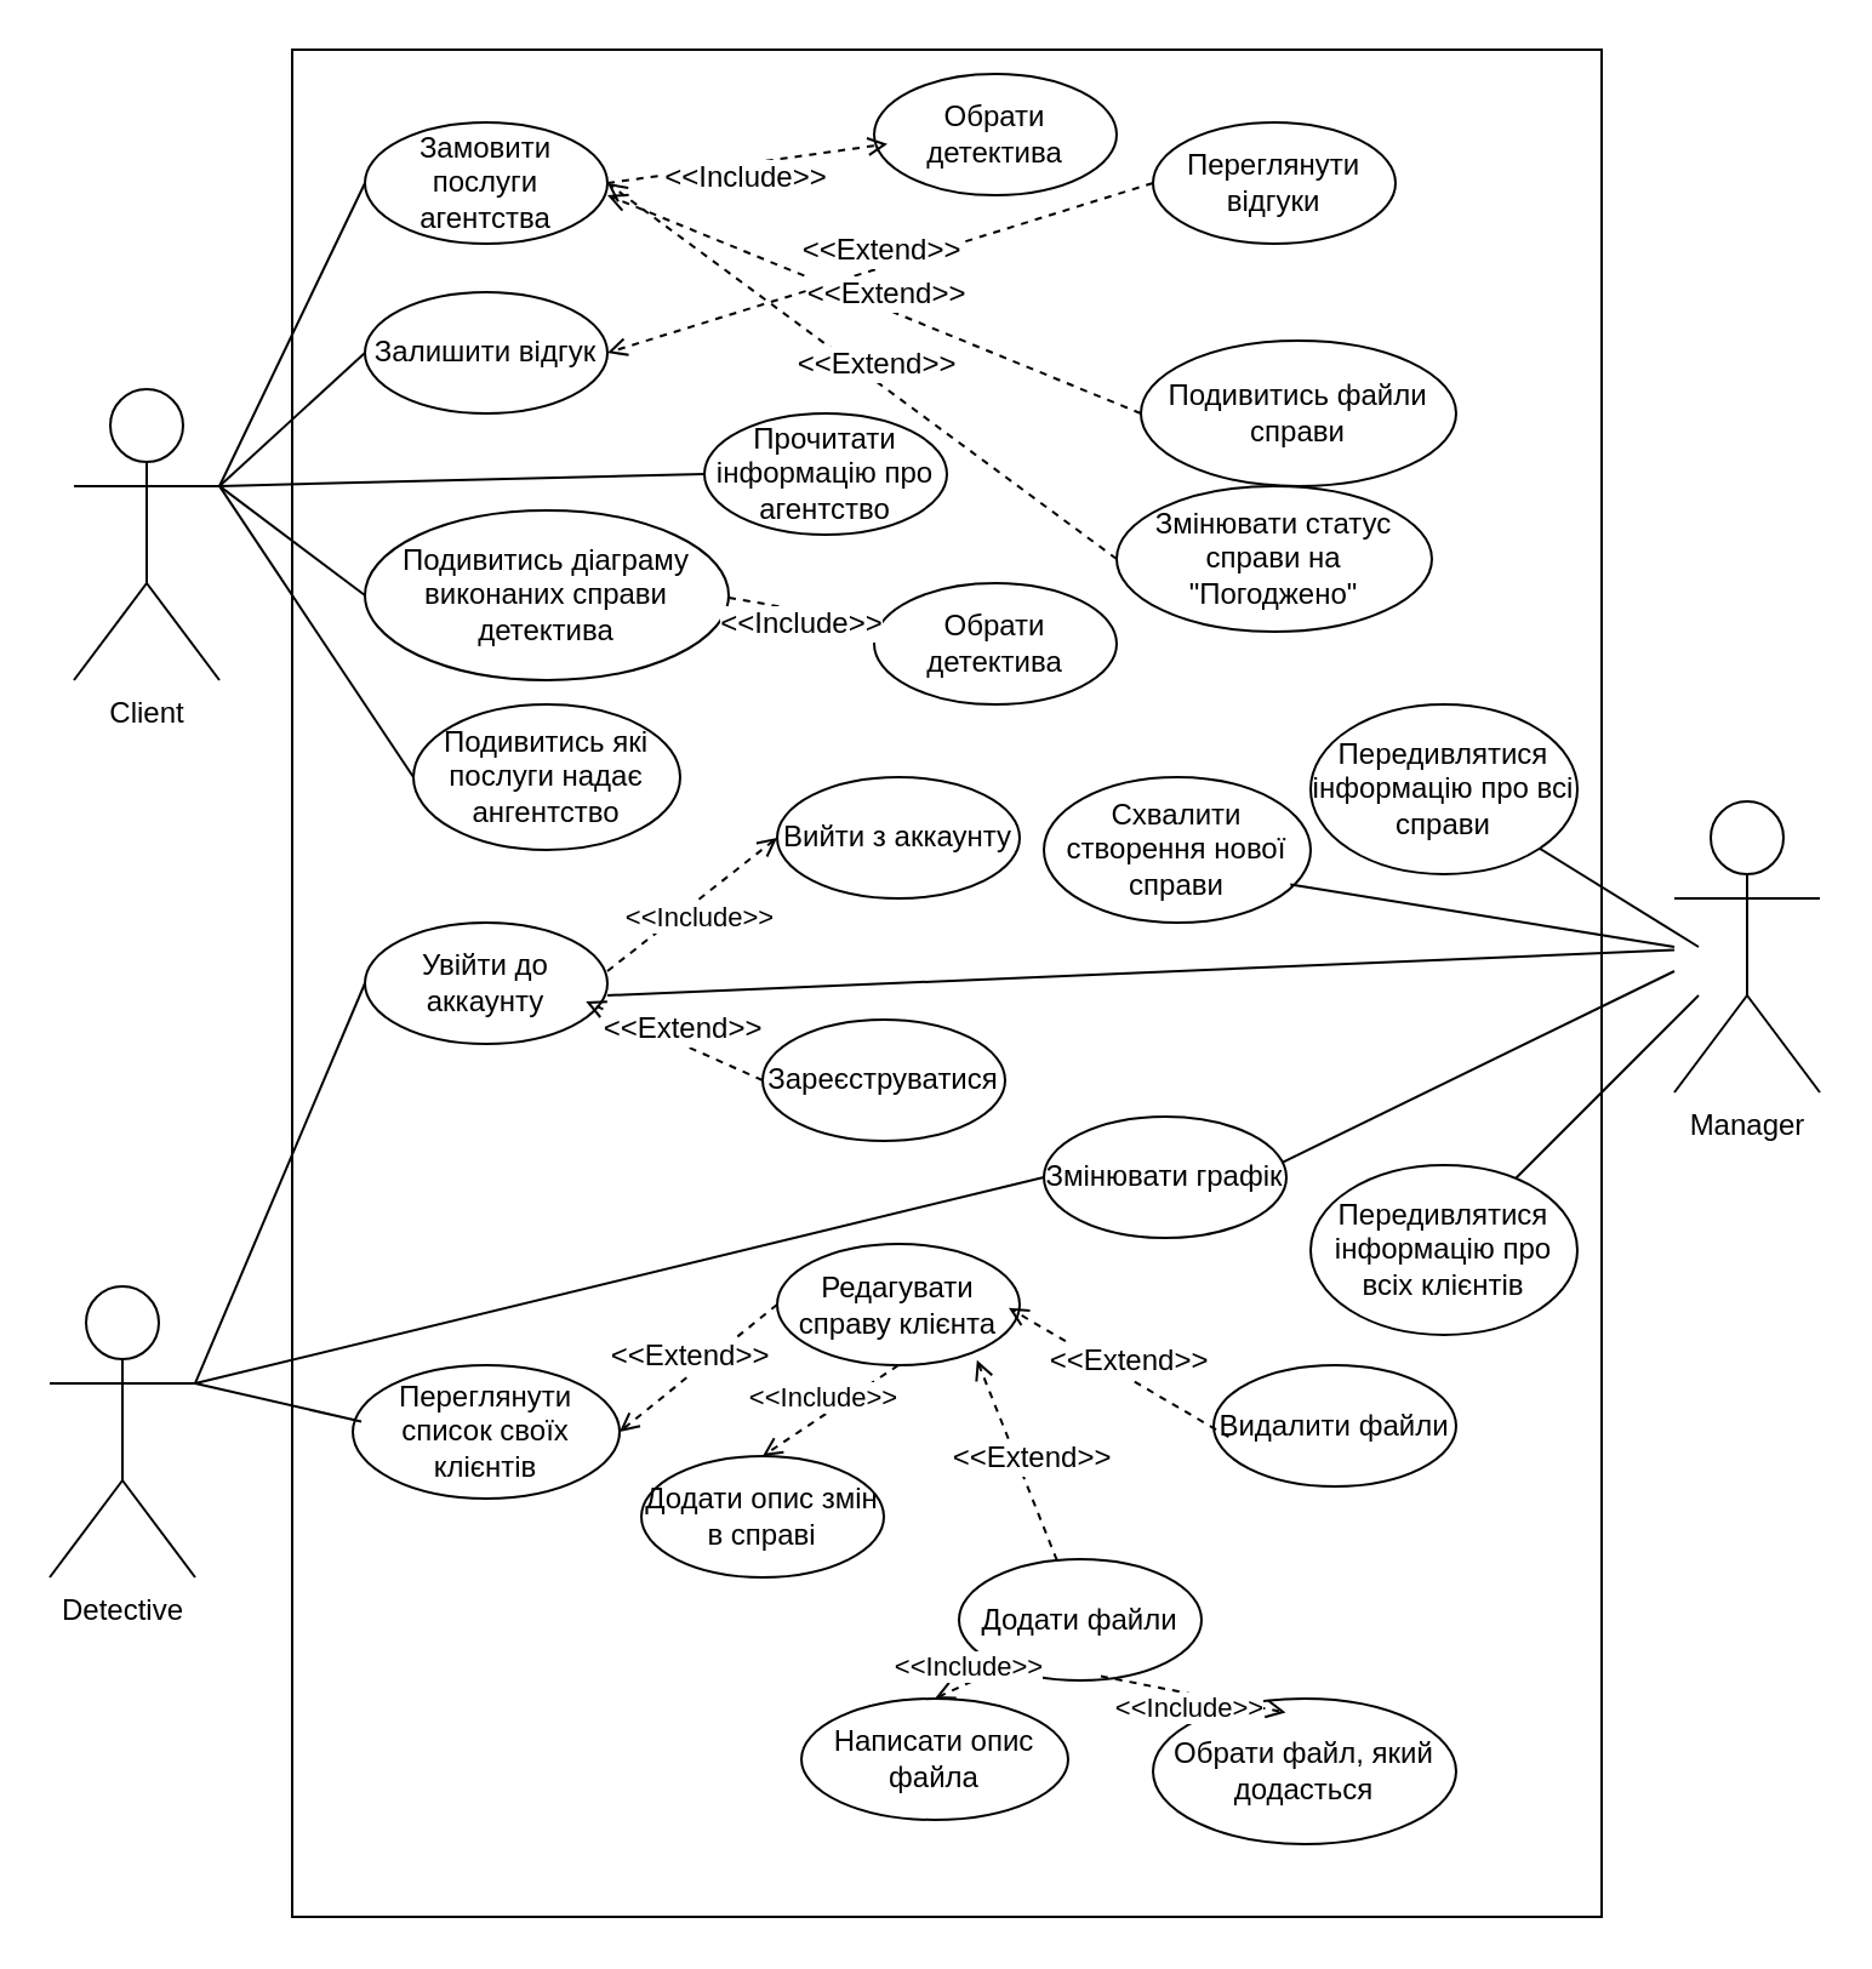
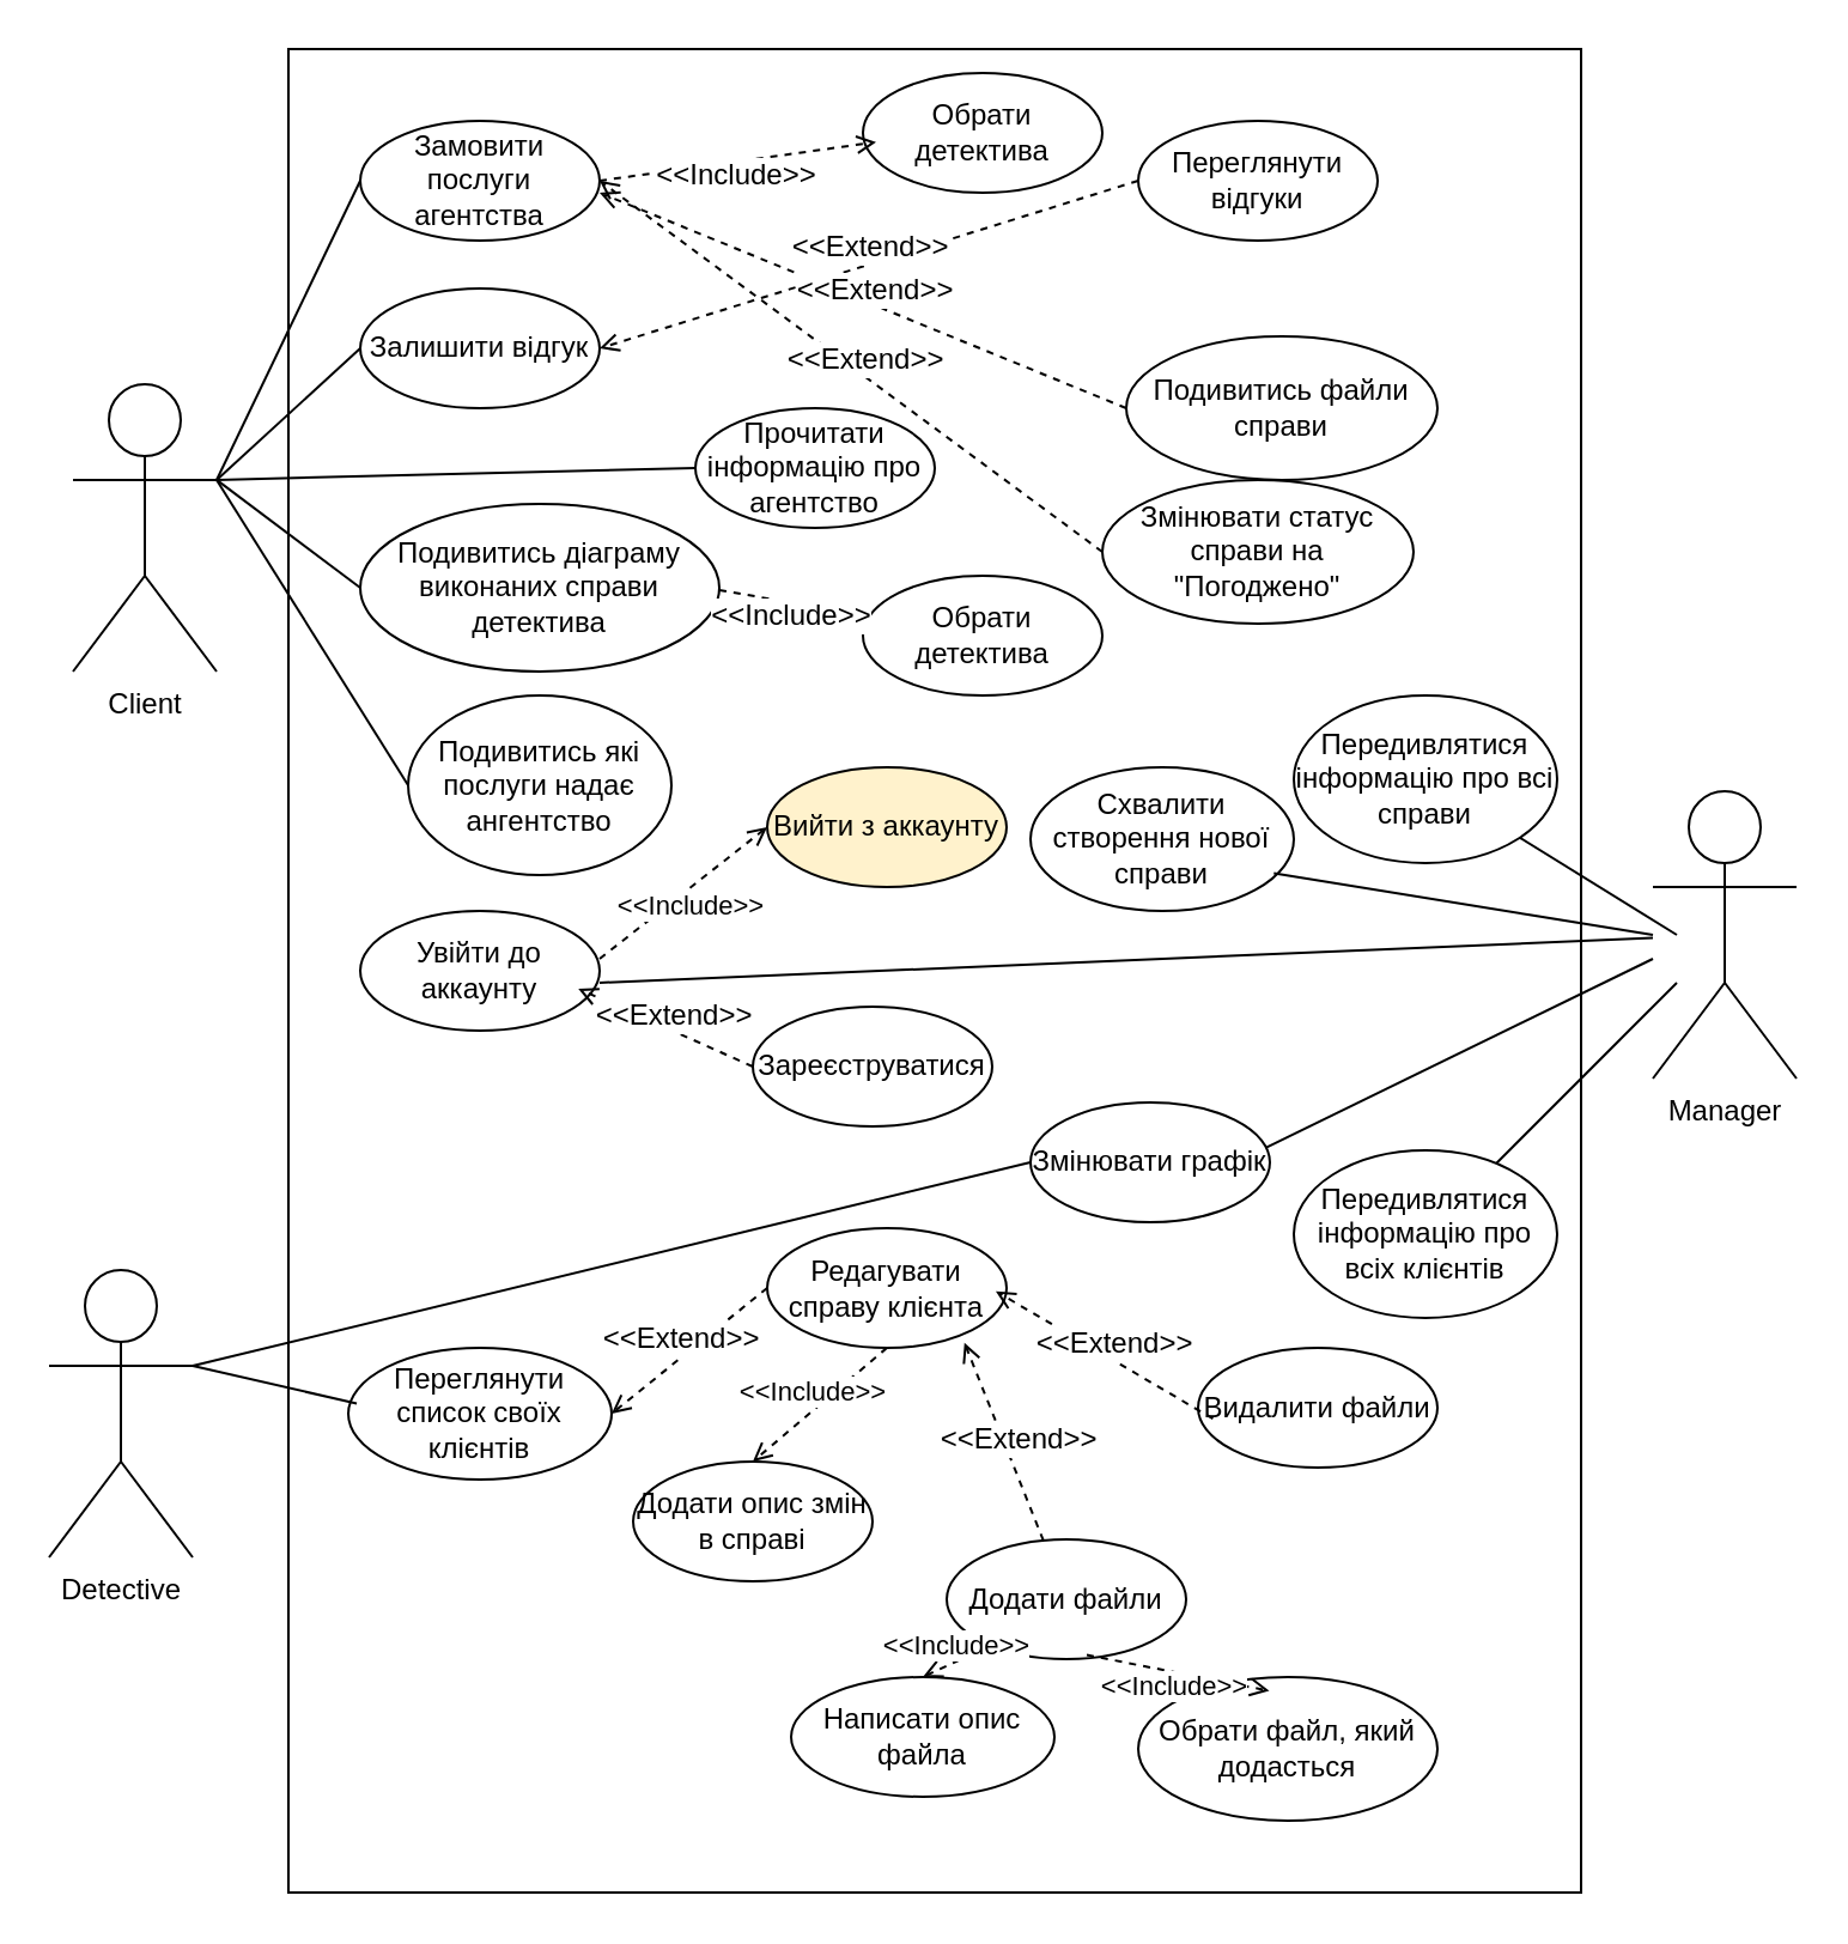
- <mxCell id="27" value="Подивитись які послуги надає ангентство" style="ellipse;whiteSpace=wrap;html=1;" parent="1" vertex="1"><mxGeometry x="170" y="290" width="110" height="60" as="geometry" /></mxCell>
+ <mxCell id="27" value="Подивитись які послуги надає ангентство" style="ellipse;whiteSpace=wrap;html=1;" parent="1" vertex="1"><mxGeometry x="170" y="290" width="110" height="75" as="geometry" /></mxCell>
- <mxCell id="7" value="Вийти з аккаунту" style="ellipse;whiteSpace=wrap;html=1;" parent="1" vertex="1"><mxGeometry x="320" y="320" width="100" height="50" as="geometry" /></mxCell>
+ <mxCell id="7" value="Вийти з аккаунту" style="ellipse;whiteSpace=wrap;html=1;fillColor=#fff2cc;" parent="1" vertex="1"><mxGeometry x="320" y="320" width="100" height="50" as="geometry" /></mxCell>
- <mxCell id="9" value="" style="endArrow=none;html=1;rounded=0;exitX=1;exitY=0.333;exitDx=0;exitDy=0;exitPerimeter=0;entryX=0;entryY=0.5;entryDx=0;entryDy=0;" parent="1" source="4" target="6" edge="1"><mxGeometry width="50" height="50" relative="1" as="geometry"><mxPoint x="340" y="490" as="sourcePoint" /><mxPoint x="390" y="440" as="targetPoint" /></mxGeometry></mxCell>
- <mxCell id="37" value="Додати опис змін в справі" style="ellipse;whiteSpace=wrap;html=1;" vertex="1" parent="1"><mxGeometry x="264" y="600" width="100" height="50" as="geometry" /></mxCell>
+ <mxCell id="37" value="Додати опис змін в справі" style="ellipse;whiteSpace=wrap;html=1;" vertex="1" parent="1"><mxGeometry x="264" y="610" width="100" height="50" as="geometry" /></mxCell>
